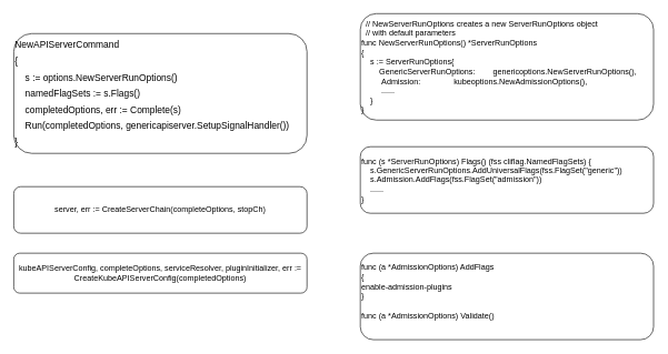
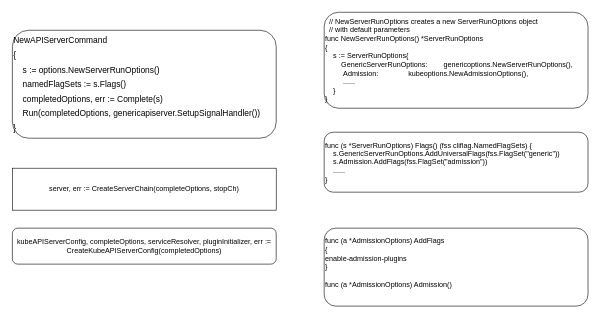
- <mxCell id="6" value="server, err := CreateServerChain(completeOptions, stopCh)" style="rounded=1;whiteSpace=wrap;html=1;" vertex="1" parent="1"><mxGeometry x="20" y="280" width="440" height="70" as="geometry" /></mxCell>
+ <mxCell id="6" value="server, err := CreateServerChain(completeOptions, stopCh)" style="whiteSpace=wrap;html=1;rounded=0;" vertex="1" parent="1"><mxGeometry x="20" y="280" width="440" height="70" as="geometry" /></mxCell>
- <mxCell id="4" value="&lt;div&gt;&lt;span&gt;func (a *AdmissionOptions) AddFlags&lt;/span&gt;&lt;/div&gt;&lt;div&gt;&lt;span&gt;{&lt;/span&gt;&lt;/div&gt;&lt;div&gt;&lt;span&gt;enable-admission-plugins&lt;/span&gt;&lt;/div&gt;&lt;div&gt;&lt;span&gt;}&lt;/span&gt;&lt;/div&gt;&lt;div&gt;&lt;span&gt;&lt;br&gt;&lt;/span&gt;&lt;/div&gt;&lt;div&gt;&lt;span&gt;func (a *AdmissionOptions) Validate()&lt;br&gt;&lt;/span&gt;&lt;/div&gt;&lt;div&gt;&lt;span&gt;&lt;br&gt;&lt;/span&gt;&lt;/div&gt;" style="rounded=1;whiteSpace=wrap;html=1;align=left;" vertex="1" parent="1"><mxGeometry x="540" y="380" width="440" height="130" as="geometry" /></mxCell>
+ <mxCell id="4" value="&lt;div&gt;&lt;span&gt;func (a *AdmissionOptions) AddFlags&lt;/span&gt;&lt;/div&gt;&lt;div&gt;&lt;span&gt;{&lt;/span&gt;&lt;/div&gt;&lt;div&gt;&lt;span&gt;enable-admission-plugins&lt;/span&gt;&lt;/div&gt;&lt;div&gt;&lt;span&gt;}&lt;/span&gt;&lt;/div&gt;&lt;div&gt;&lt;span&gt;&lt;br&gt;&lt;/span&gt;&lt;/div&gt;&lt;div&gt;&lt;span&gt;func (a *AdmissionOptions) Admission()&lt;br&gt;&lt;/span&gt;&lt;/div&gt;&lt;div&gt;&lt;span&gt;&lt;br&gt;&lt;/span&gt;&lt;/div&gt;" style="rounded=1;whiteSpace=wrap;html=1;align=left;" vertex="1" parent="1"><mxGeometry x="540" y="380" width="440" height="130" as="geometry" /></mxCell>
